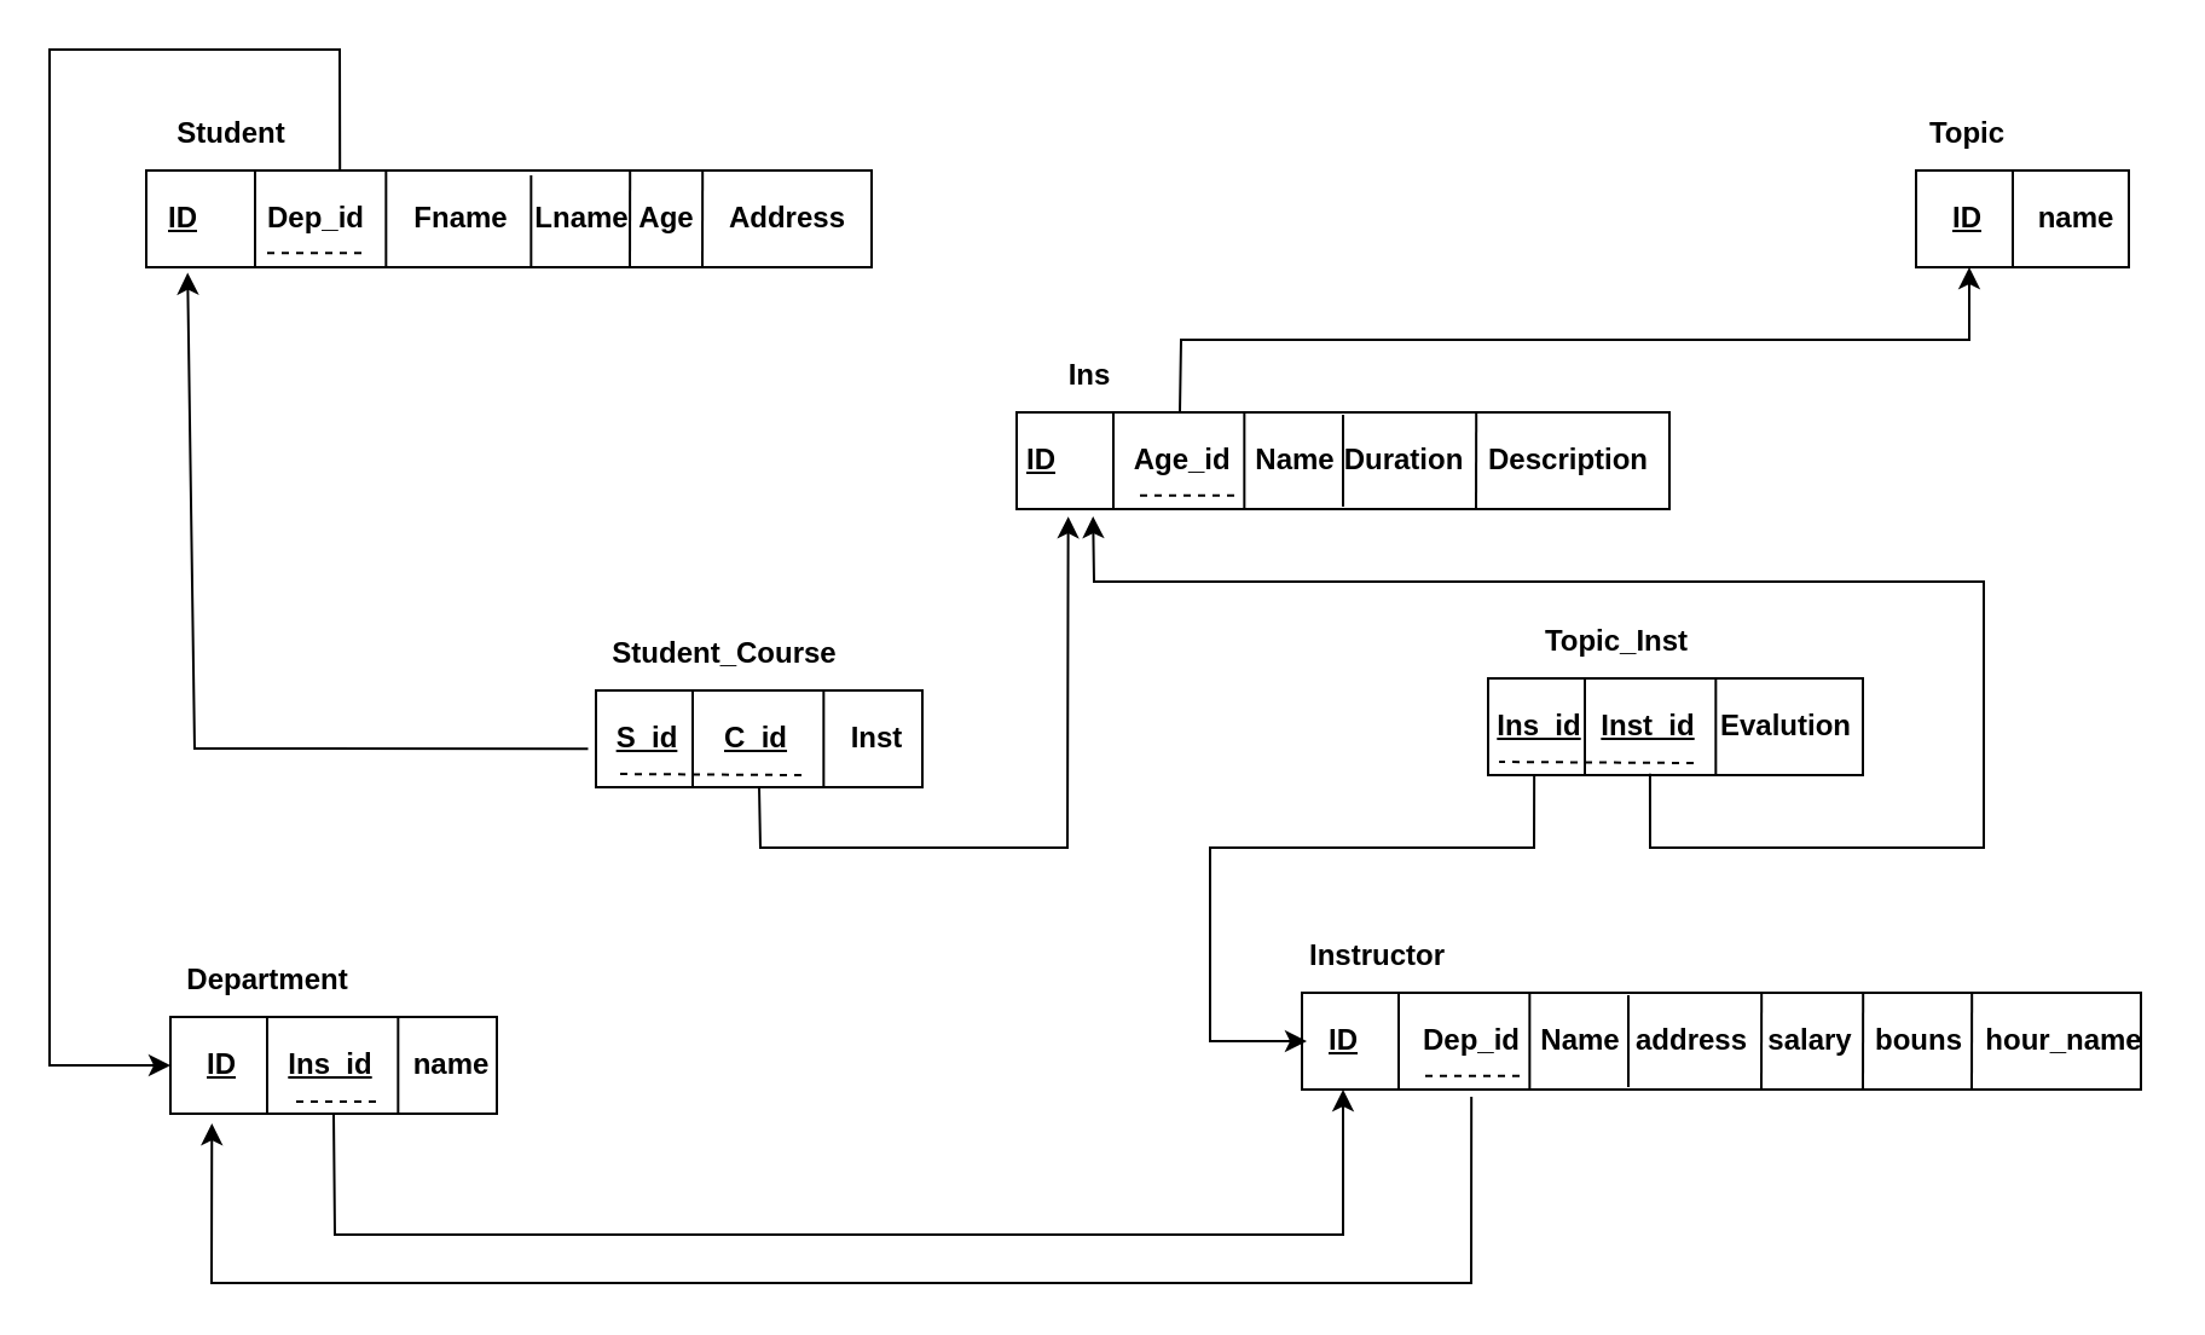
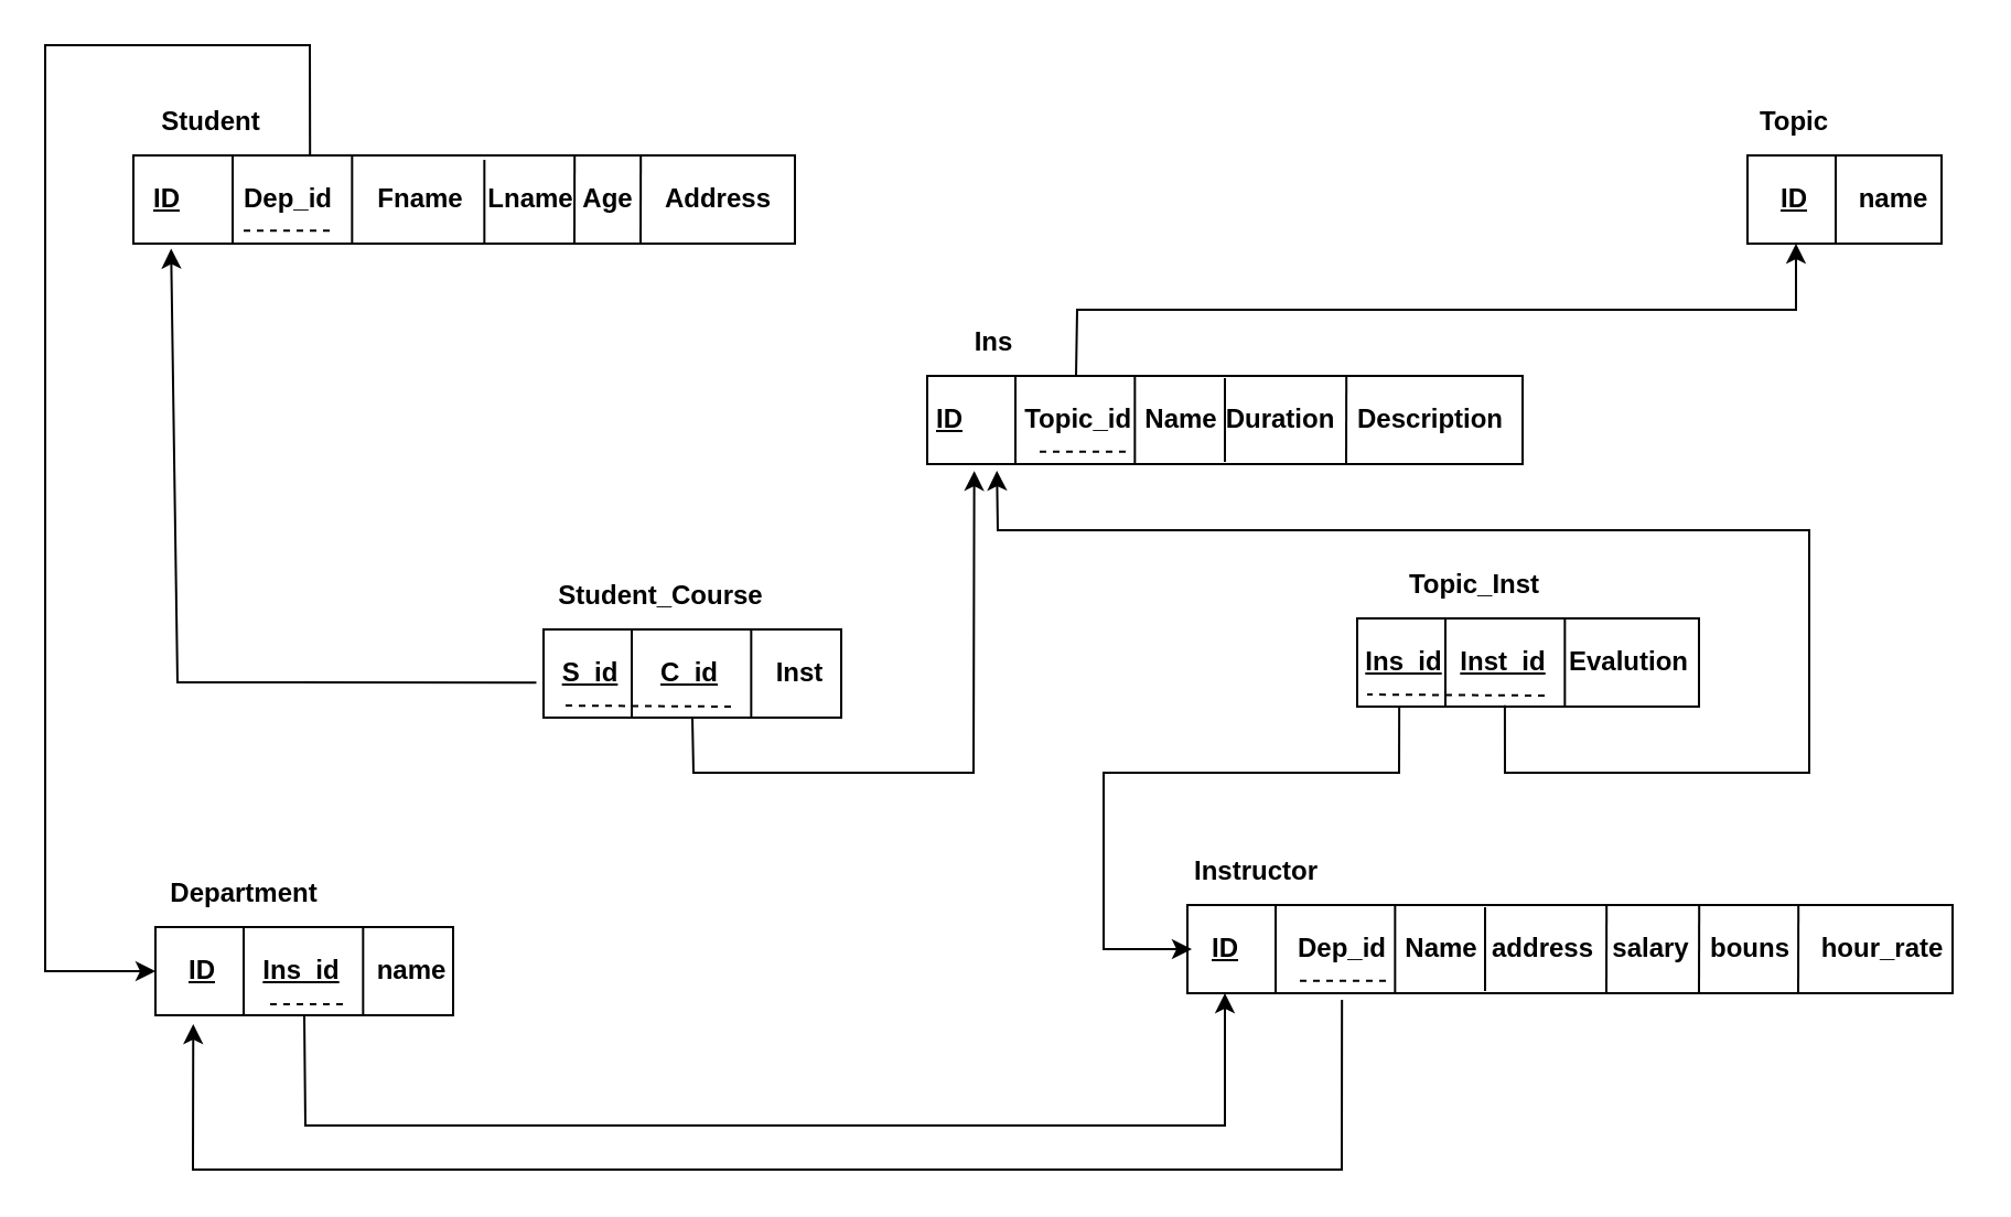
- <mxCell id="22" value="&lt;b&gt;Age_id&amp;nbsp;&lt;/b&gt;" style="text;html=1;align=center;verticalAlign=middle;resizable=0;points=[];autosize=1;strokeColor=none;fillColor=none;" vertex="1" parent="1"><mxGeometry x="450" y="175" width="80" height="30" as="geometry" /></mxCell>
+ <mxCell id="22" value="&lt;b&gt;Topic_id&amp;nbsp;&lt;/b&gt;" style="text;html=1;align=center;verticalAlign=middle;resizable=0;points=[];autosize=1;strokeColor=none;fillColor=none;" vertex="1" parent="1"><mxGeometry x="450" y="175" width="80" height="30" as="geometry" /></mxCell>
- <mxCell id="70" value="&lt;b&gt;hour_name&lt;/b&gt;" style="text;html=1;align=center;verticalAlign=middle;resizable=0;points=[];autosize=1;strokeColor=none;fillColor=none;" vertex="1" parent="1"><mxGeometry x="815" y="415" width="75" height="30" as="geometry" /></mxCell>
+ <mxCell id="70" value="&lt;b&gt;hour_rate&lt;/b&gt;" style="text;html=1;align=center;verticalAlign=middle;resizable=0;points=[];autosize=1;strokeColor=none;fillColor=none;" vertex="1" parent="1"><mxGeometry x="815" y="415" width="75" height="30" as="geometry" /></mxCell>
